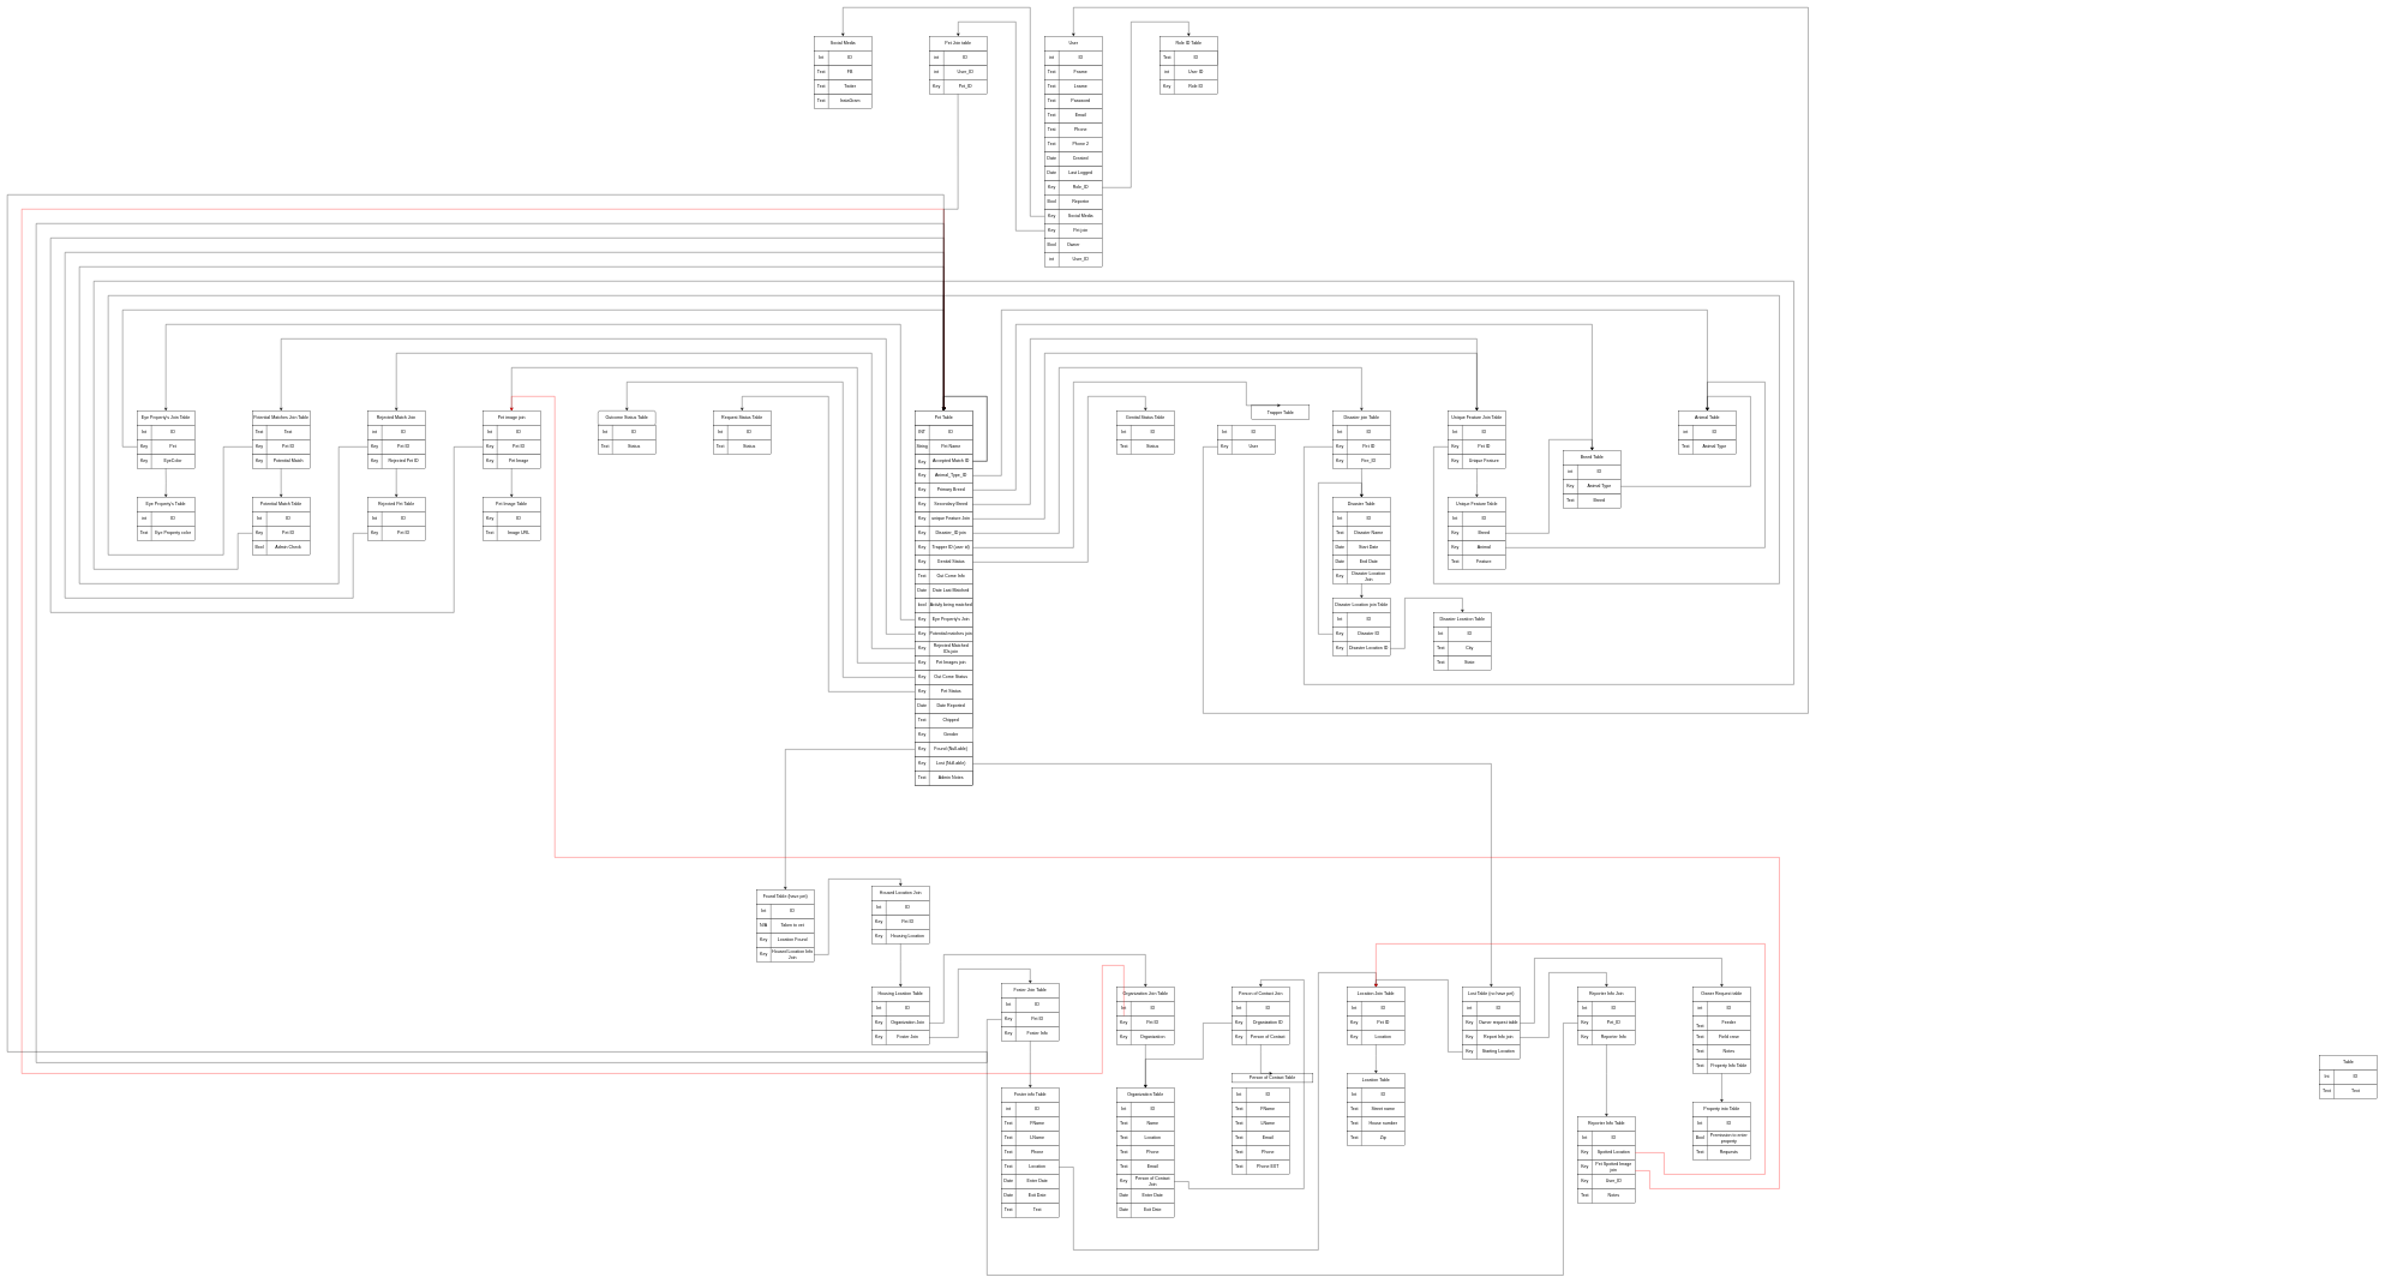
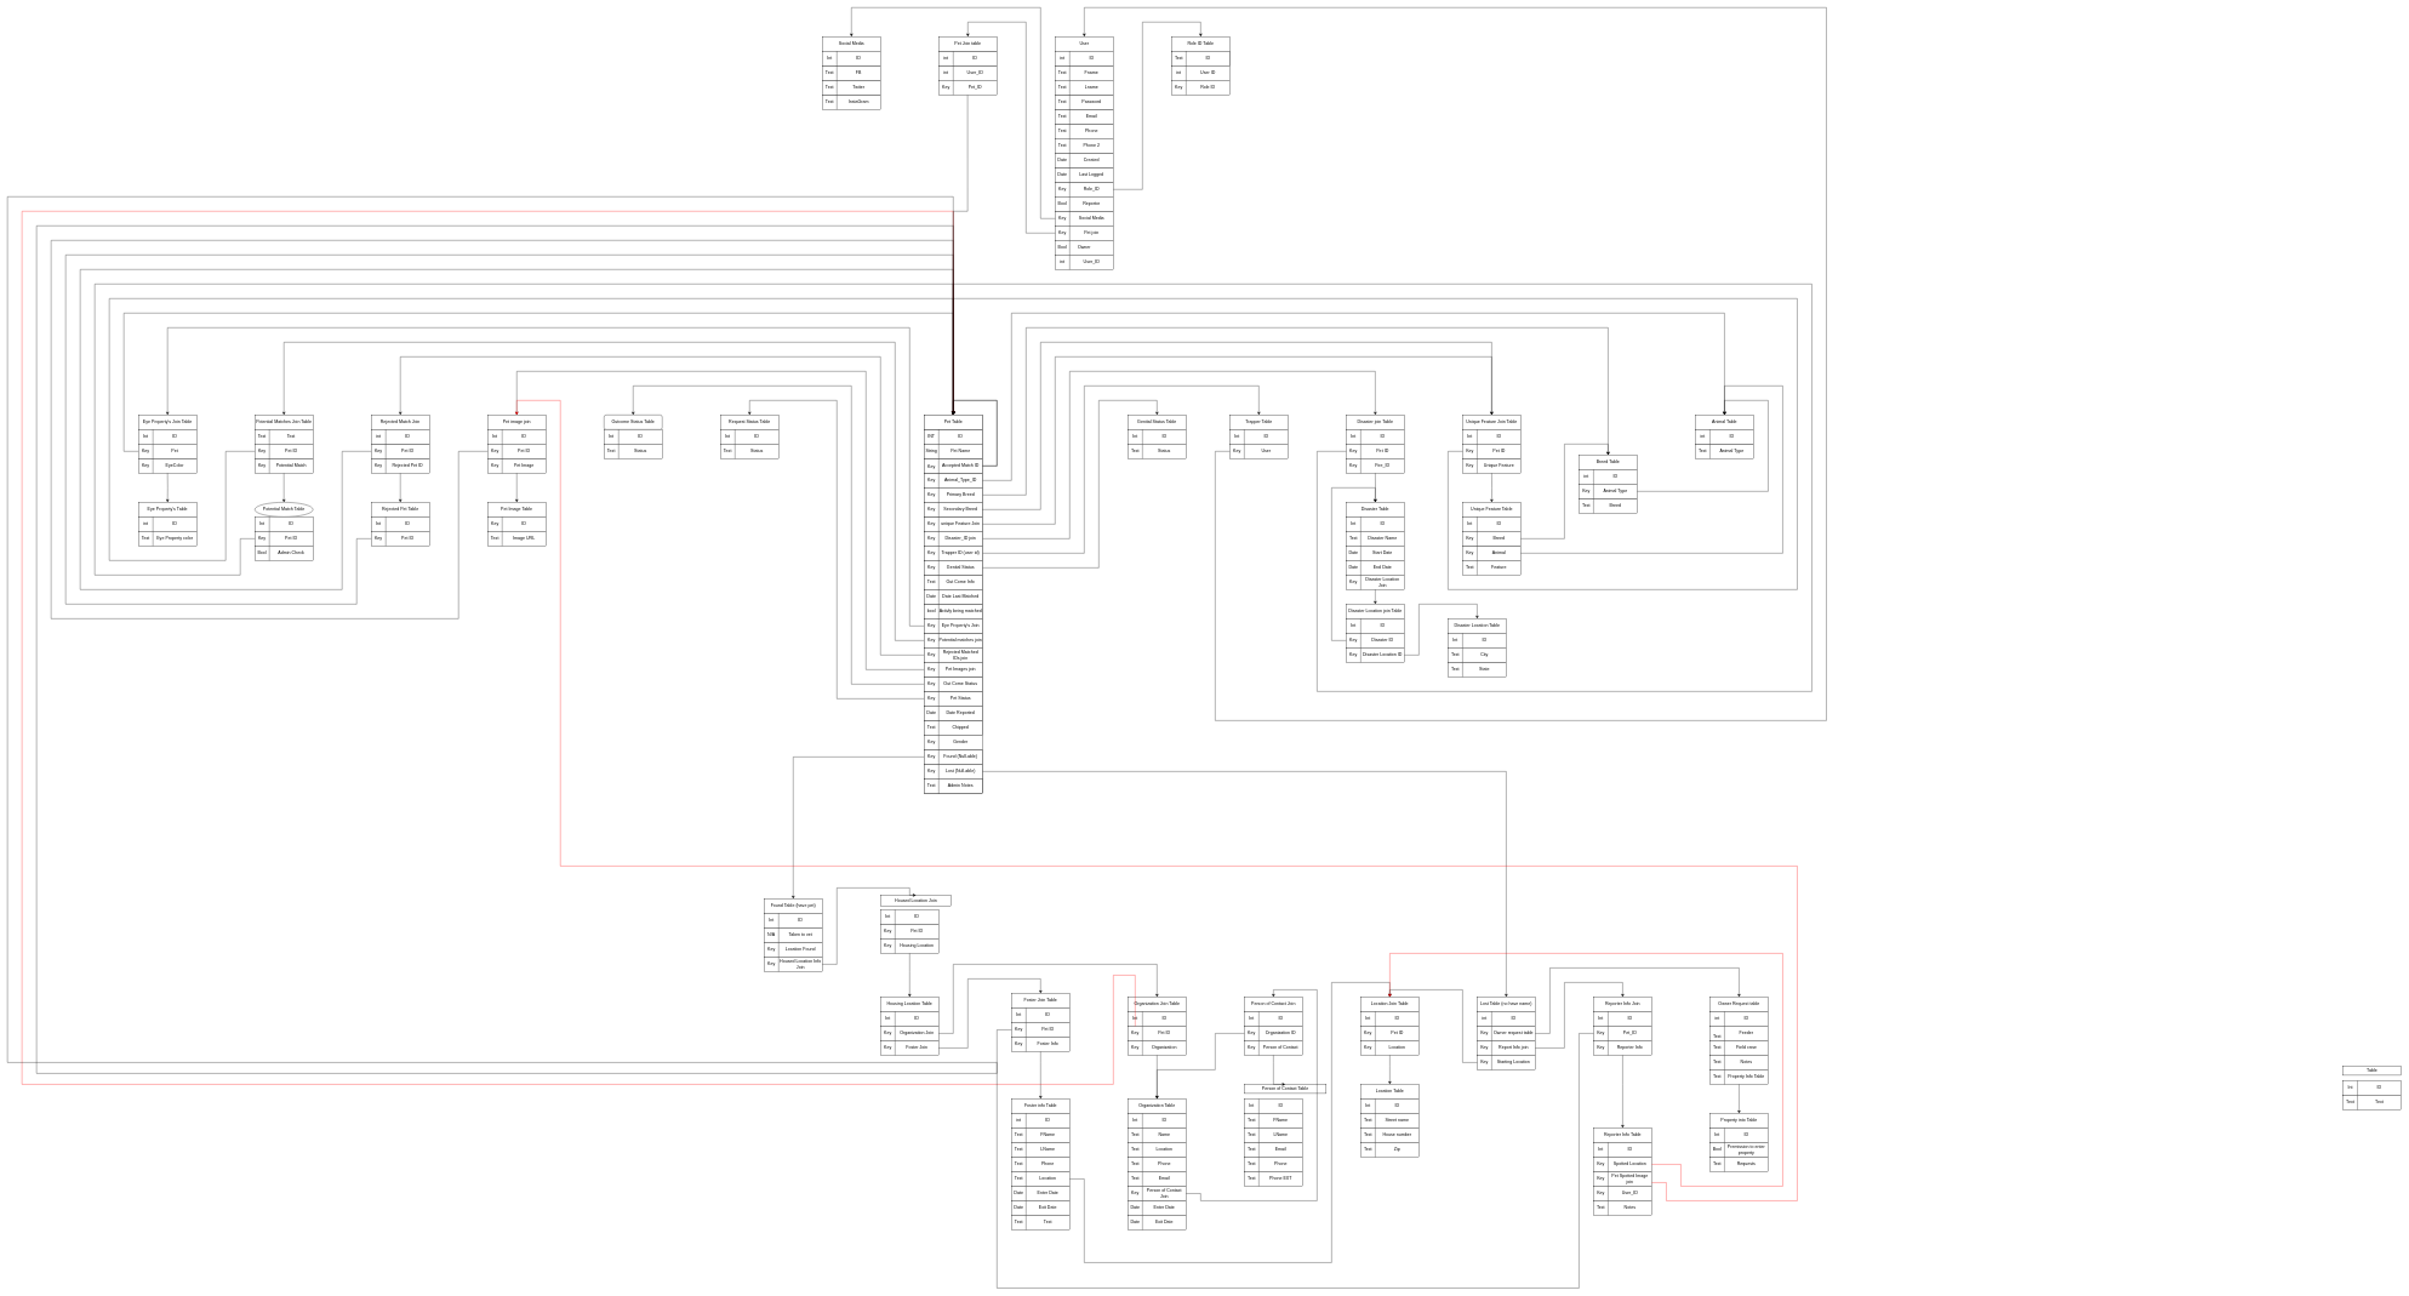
- <mxCell id="109" value="Trapper Table" style="rounded=0;whiteSpace=wrap;html=1;fillColor=#FFFFFF;" parent="1" vertex="1"><mxGeometry x="3475" y="1125" width="160" height="40" as="geometry" /></mxCell>
+ <mxCell id="109" value="Trapper Table" style="rounded=0;whiteSpace=wrap;html=1;fillColor=#FFFFFF;" parent="1" vertex="1"><mxGeometry x="3380" y="1140" width="160" height="40" as="geometry" /></mxCell>
- <mxCell id="604" value="Potential Match Table" style="rounded=0;whiteSpace=wrap;html=1;fillColor=#FFFFFF;" parent="1" vertex="1"><mxGeometry x="700" y="1380" width="160" height="40" as="geometry" /></mxCell>
+ <mxCell id="604" value="Potential Match Table" style="ellipse;whiteSpace=wrap;html=1;fillColor=#FFFFFF;" parent="1" vertex="1"><mxGeometry x="700" y="1380" width="160" height="40" as="geometry" /></mxCell>
- <mxCell id="721" value="Housed Location Join" style="rounded=0;whiteSpace=wrap;html=1;fillColor=#FFFFFF;" parent="1" vertex="1"><mxGeometry x="2420" y="2460.03" width="160" height="40" as="geometry" /></mxCell>
+ <mxCell id="721" value="Housed Location Join" style="rounded=0;whiteSpace=wrap;html=1;fillColor=#FFFFFF;" parent="1" vertex="1"><mxGeometry x="2420" y="2460.03" width="195" height="30" as="geometry" /></mxCell>
- <mxCell id="111" value="Lost Table (no have pet)" style="rounded=0;whiteSpace=wrap;html=1;fillColor=#FFFFFF;" parent="1" vertex="1"><mxGeometry x="4060" y="2740" width="160" height="40" as="geometry" /></mxCell>
+ <mxCell id="111" value="Lost Table (no have name)" style="rounded=0;whiteSpace=wrap;html=1;fillColor=#FFFFFF;" parent="1" vertex="1"><mxGeometry x="4060" y="2740" width="160" height="40" as="geometry" /></mxCell>
- <mxCell id="808" value="Table" style="rounded=0;whiteSpace=wrap;html=1;fillColor=#FFFFFF;" parent="1" vertex="1"><mxGeometry x="6440" y="2930" width="160" height="40" as="geometry" /></mxCell>
+ <mxCell id="808" value="Table" style="rounded=0;whiteSpace=wrap;html=1;fillColor=#FFFFFF;" parent="1" vertex="1"><mxGeometry x="6440" y="2930" width="160" height="25" as="geometry" /></mxCell>
